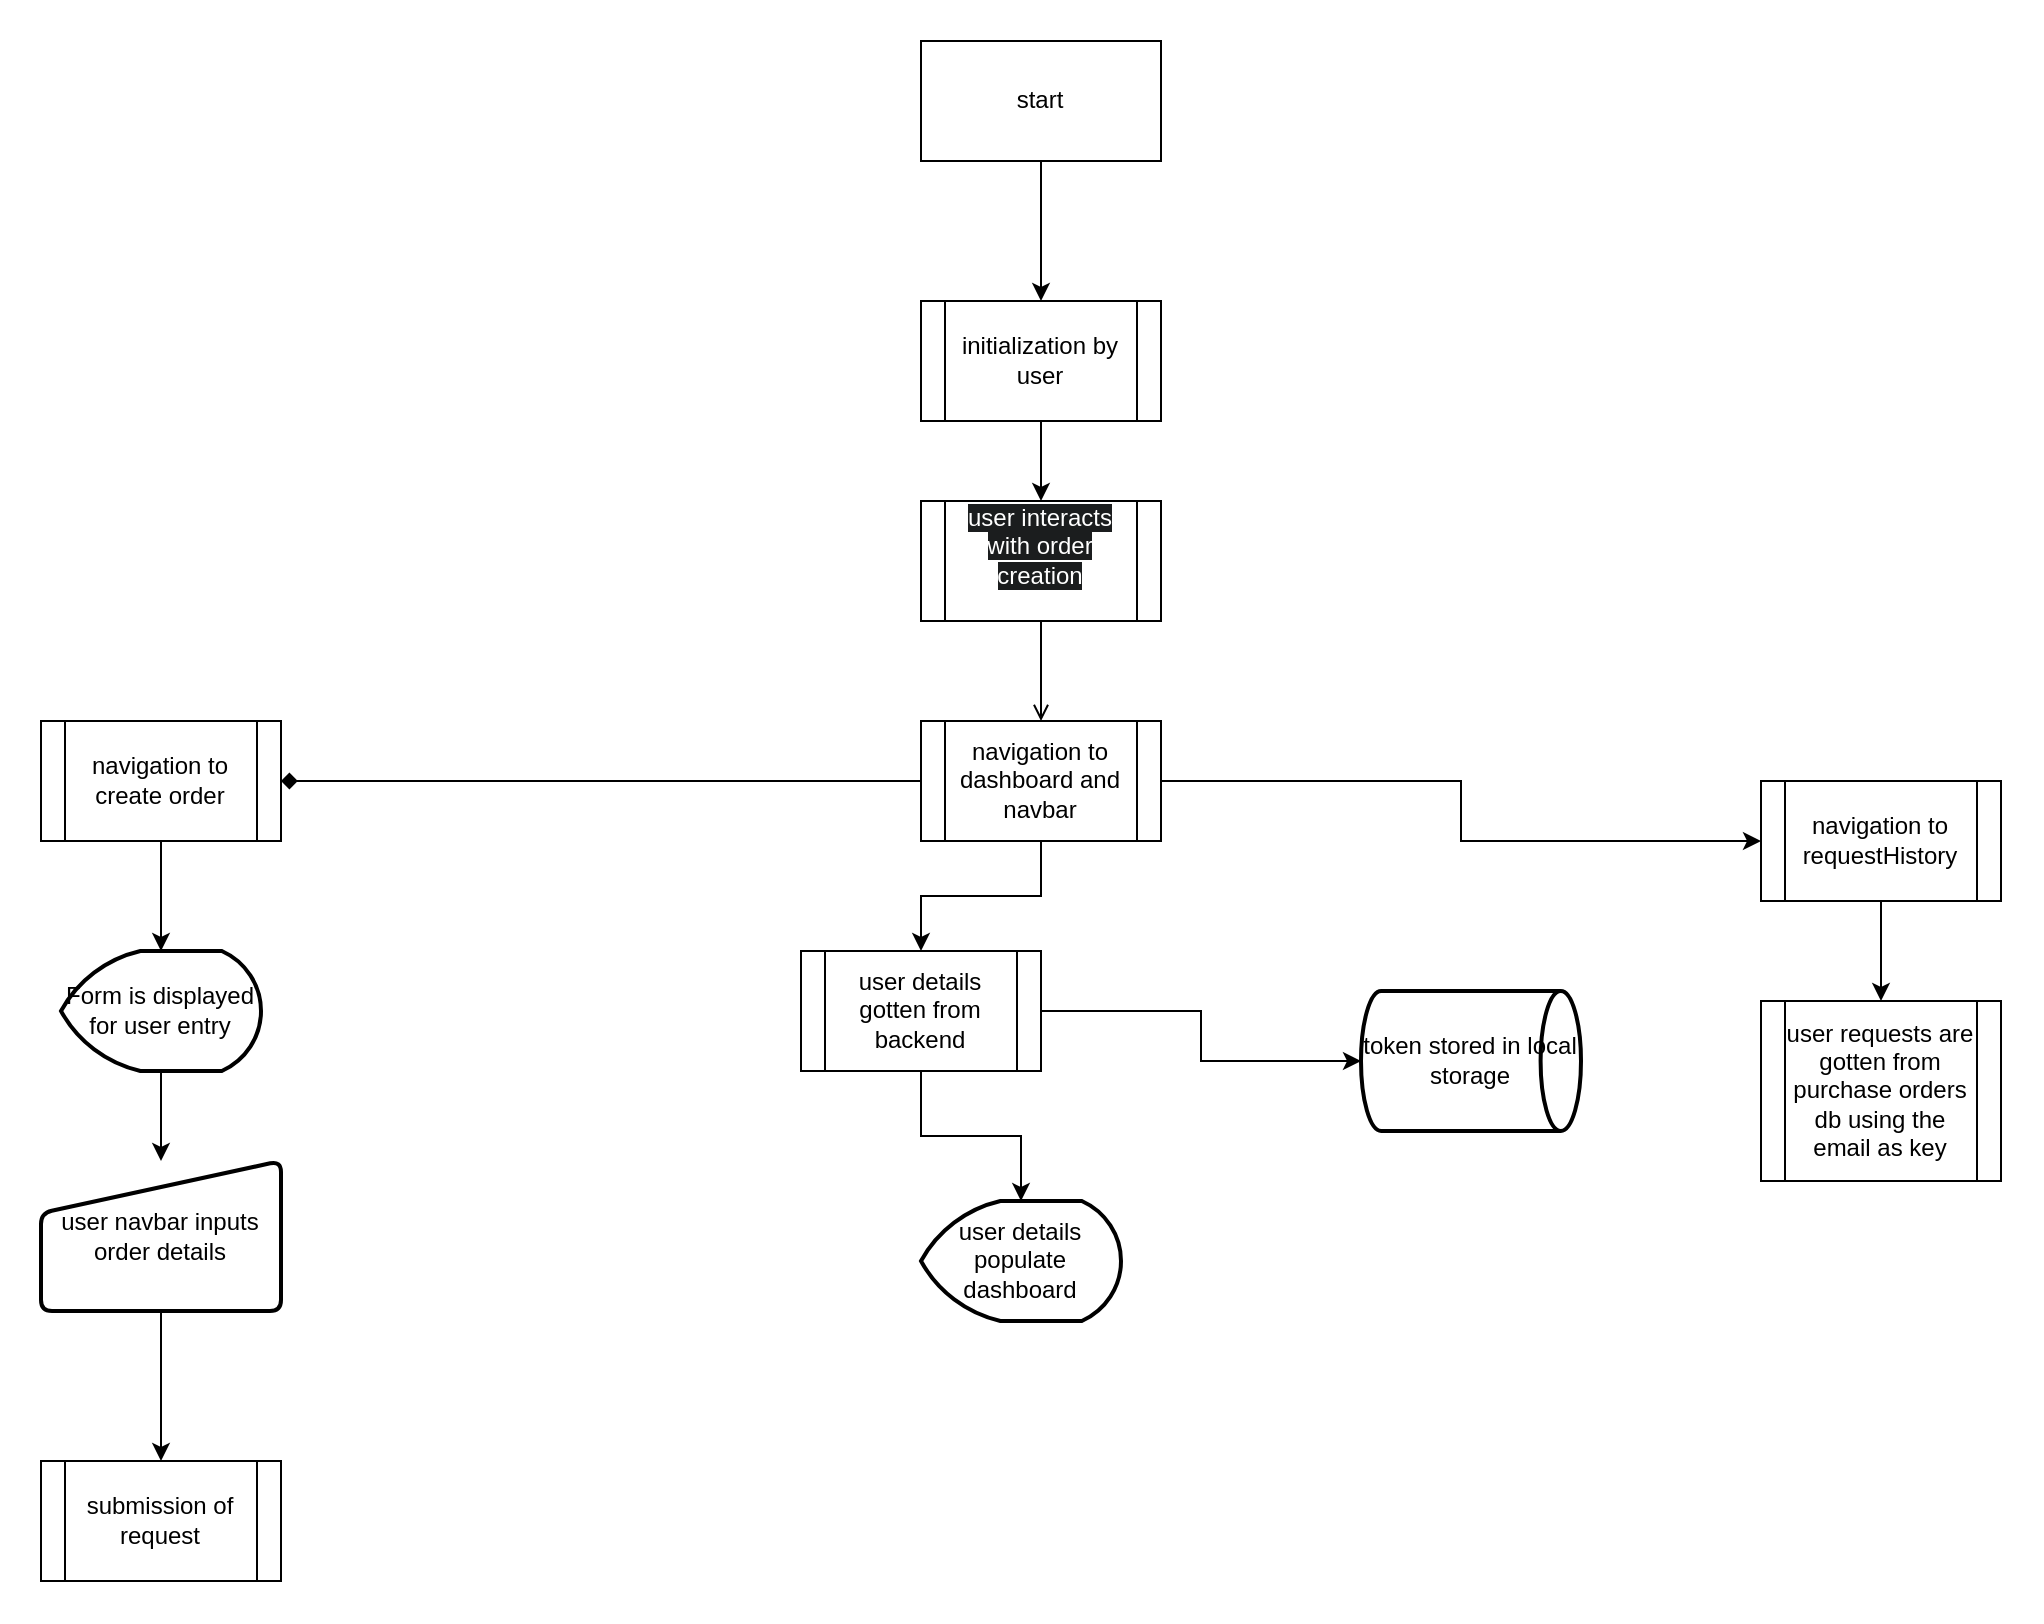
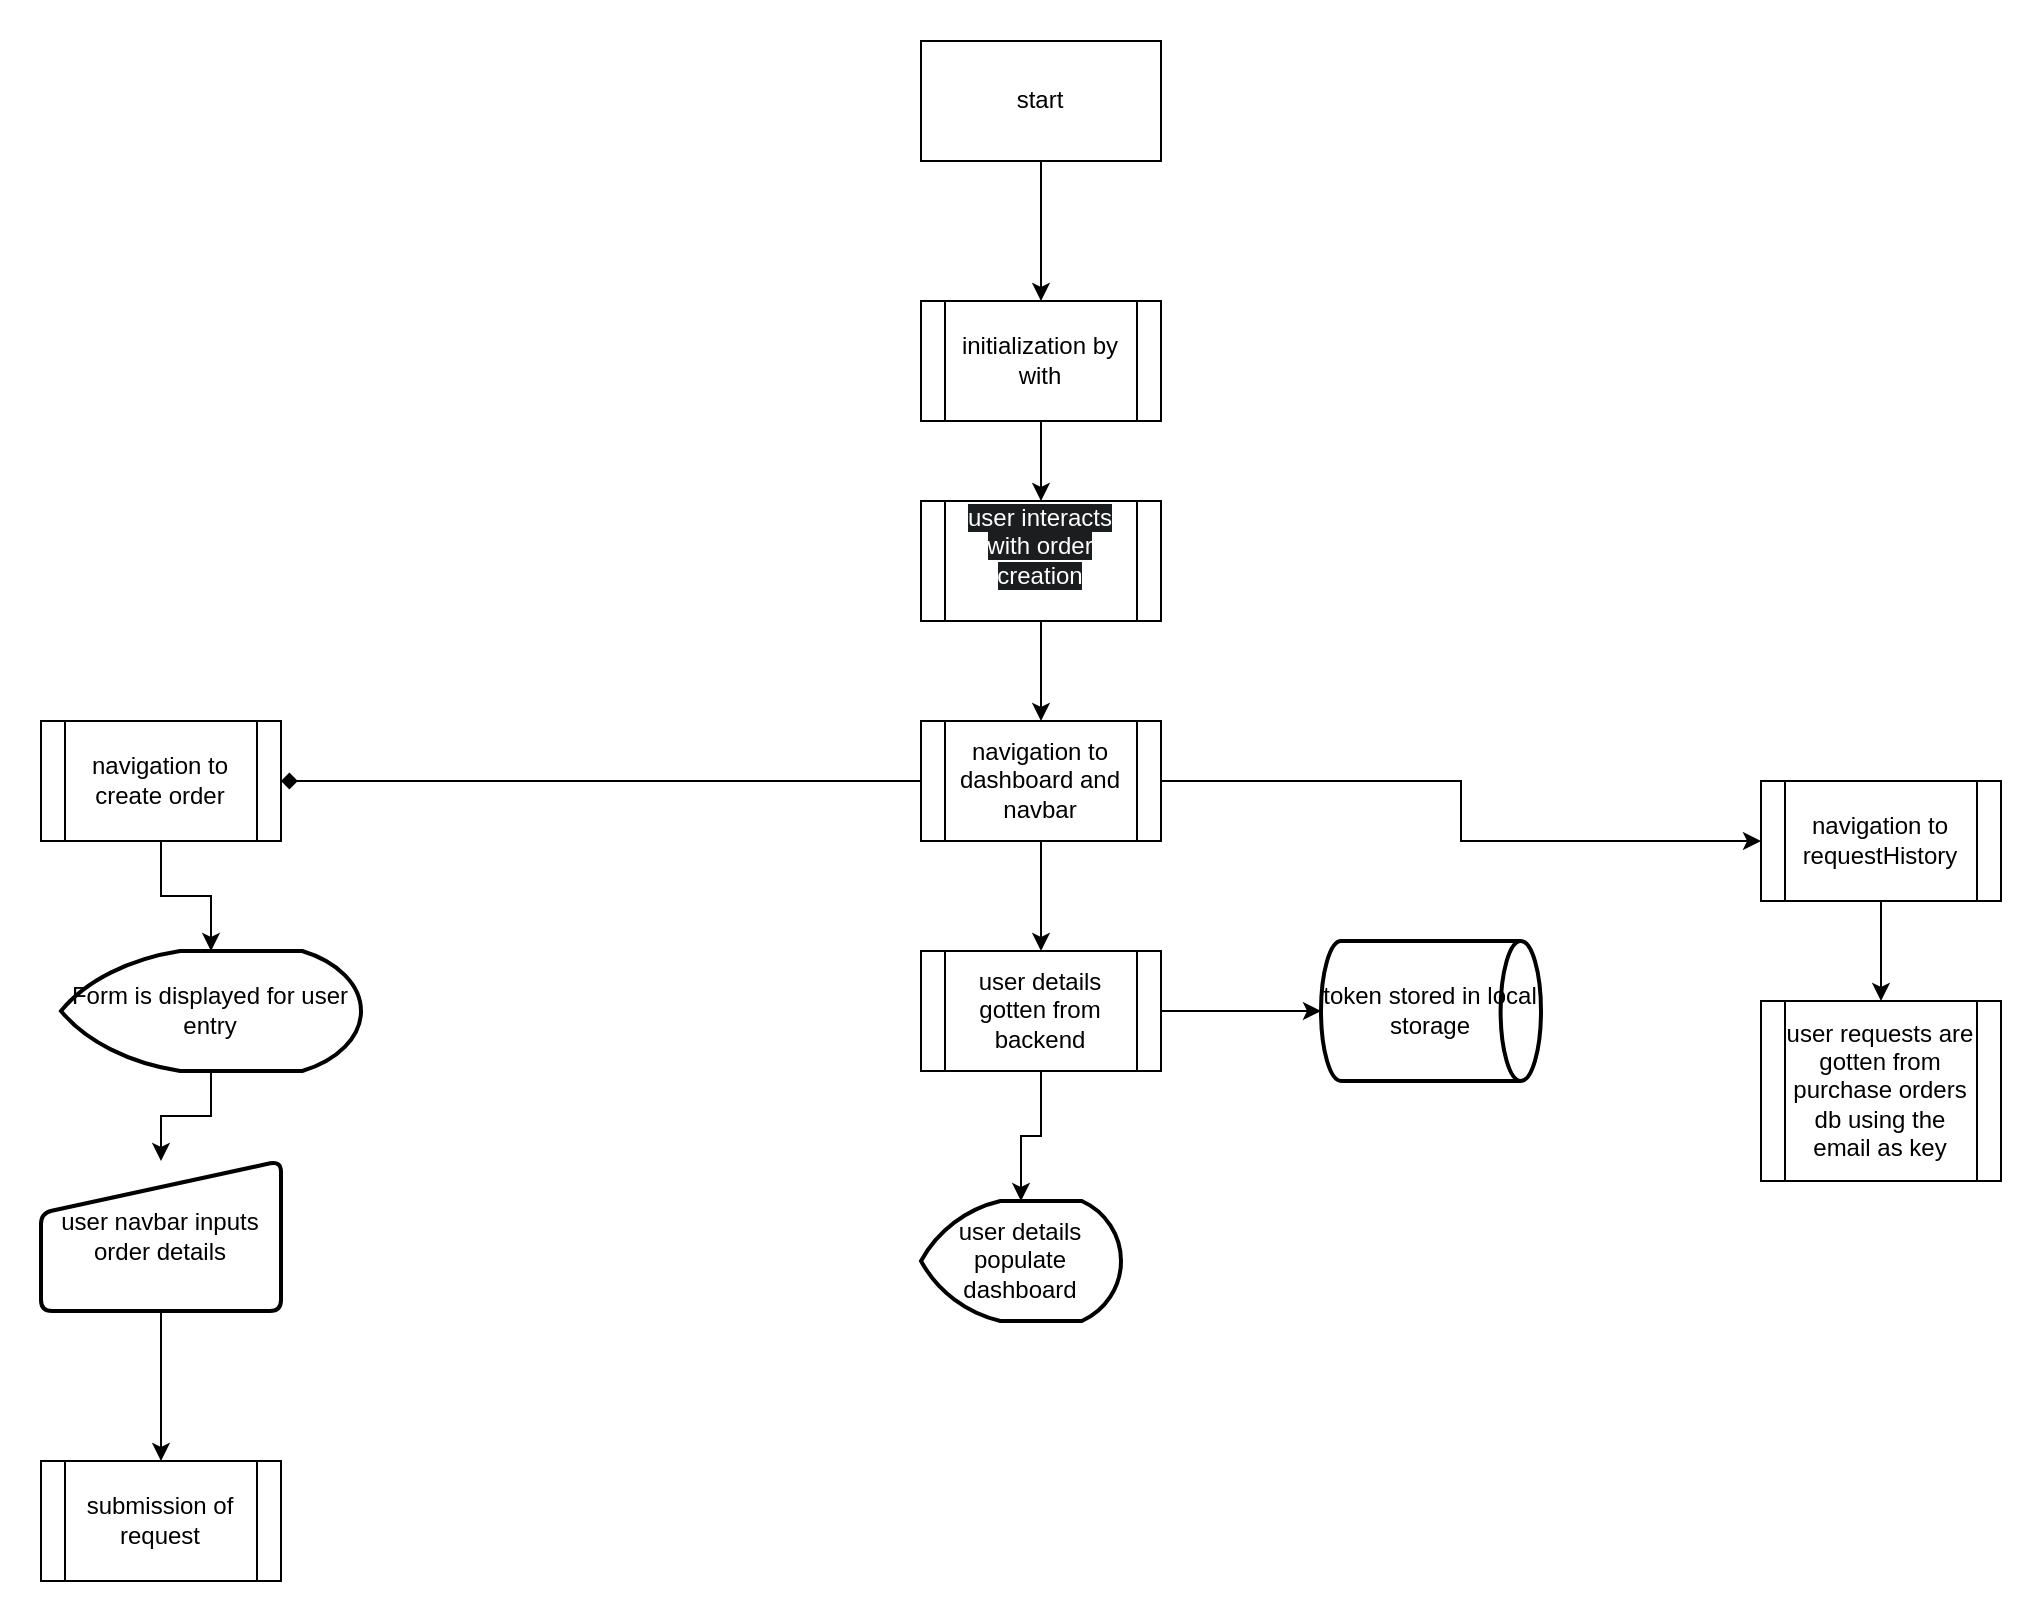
- <mxCell id="9" value="initialization by user" style="shape=process;whiteSpace=wrap;html=1;backgroundOutline=1;" vertex="1" parent="1"><mxGeometry x="460" y="150" width="120" height="60" as="geometry" /></mxCell>
+ <mxCell id="9" value="initialization by with" style="shape=process;whiteSpace=wrap;html=1;backgroundOutline=1;" vertex="1" parent="1"><mxGeometry x="460" y="150" width="120" height="60" as="geometry" /></mxCell>
- <mxCell id="7" value="" style="edgeStyle=orthogonalEdgeStyle;rounded=0;orthogonalLoop=1;jettySize=auto;html=1;endArrow=open;" edge="1" parent="1" source="8" target="16"><mxGeometry relative="1" as="geometry" /></mxCell>
+ <mxCell id="7" value="" style="edgeStyle=orthogonalEdgeStyle;rounded=0;orthogonalLoop=1;jettySize=auto;html=1;" edge="1" parent="1" source="8" target="16"><mxGeometry relative="1" as="geometry" /></mxCell>
- <mxCell id="24" value="Form is displayed for user entry" style="strokeWidth=2;html=1;shape=mxgraph.flowchart.display;whiteSpace=wrap;" vertex="1" parent="1"><mxGeometry x="30" y="475" width="100" height="60" as="geometry" /></mxCell>
+ <mxCell id="24" value="Form is displayed for user entry" style="strokeWidth=2;html=1;shape=mxgraph.flowchart.display;whiteSpace=wrap;" vertex="1" parent="1"><mxGeometry x="30" y="475" width="150" height="60" as="geometry" /></mxCell>
- <mxCell id="6" value="user details gotten from backend" style="shape=process;whiteSpace=wrap;html=1;backgroundOutline=1;" vertex="1" parent="1"><mxGeometry x="400" y="475" width="120" height="60" as="geometry" /></mxCell>
+ <mxCell id="6" value="user details gotten from backend" style="shape=process;whiteSpace=wrap;html=1;backgroundOutline=1;" vertex="1" parent="1"><mxGeometry x="460" y="475" width="120" height="60" as="geometry" /></mxCell>
- <mxCell id="12" value="token stored in local storage" style="strokeWidth=2;html=1;shape=mxgraph.flowchart.direct_data;whiteSpace=wrap;" vertex="1" parent="1"><mxGeometry x="680" y="495" width="110" height="70" as="geometry" /></mxCell>
+ <mxCell id="12" value="token stored in local storage" style="strokeWidth=2;html=1;shape=mxgraph.flowchart.direct_data;whiteSpace=wrap;" vertex="1" parent="1"><mxGeometry x="660" y="470" width="110" height="70" as="geometry" /></mxCell>
